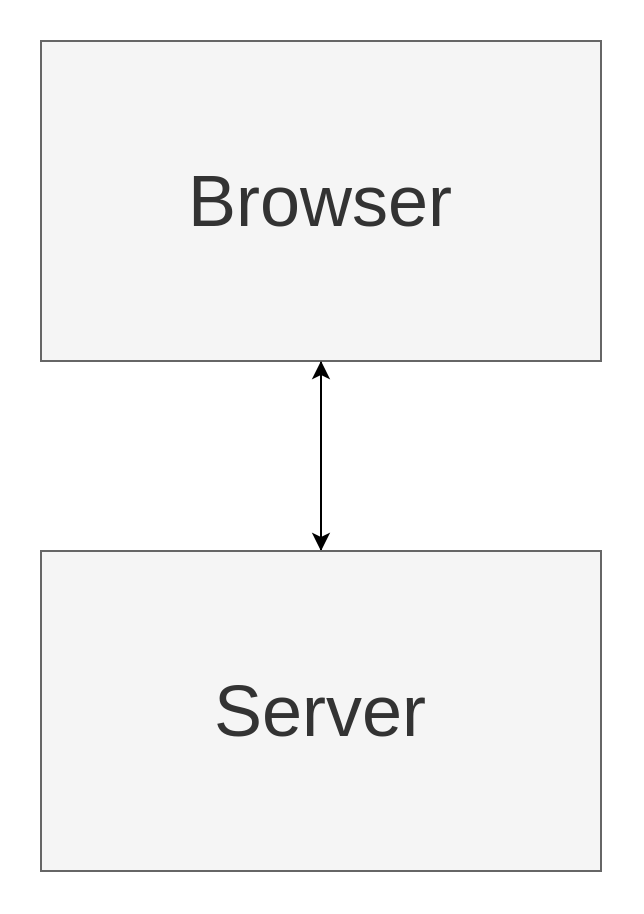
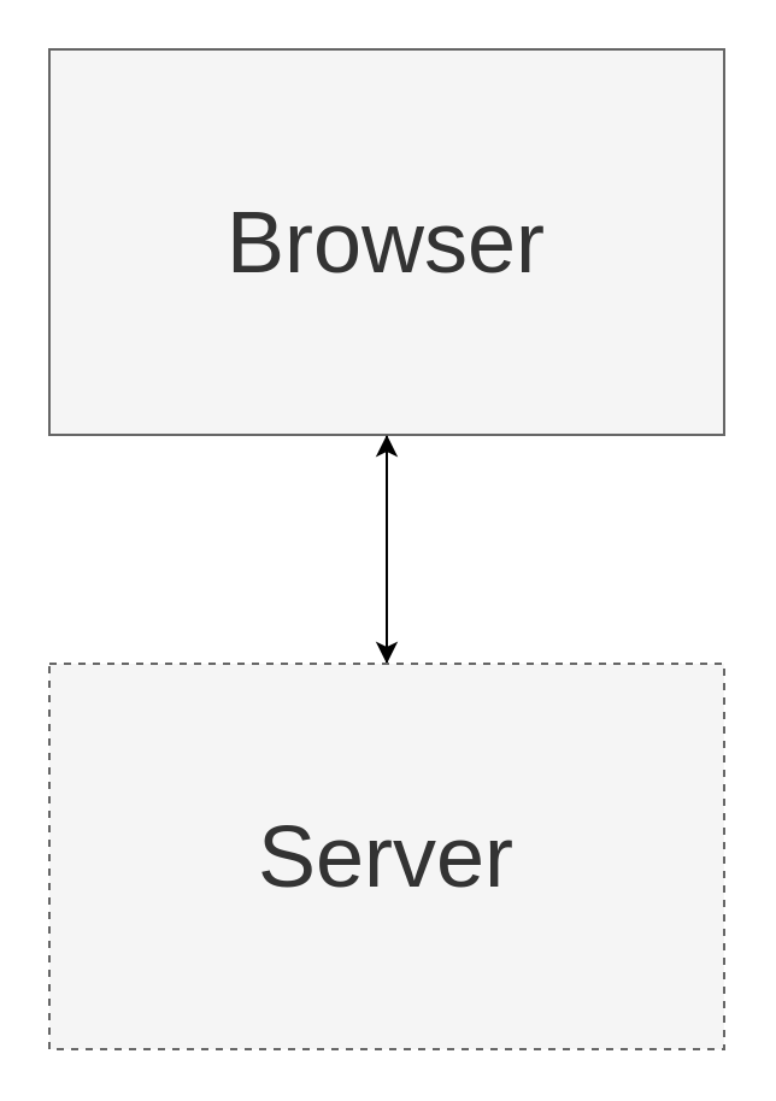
- <mxCell id="5" value="&lt;font style=&quot;font-size: 36px&quot;&gt;Server&lt;/font&gt;" style="rounded=0;whiteSpace=wrap;html=1;shadow=0;sketch=0;fillColor=#f5f5f5;strokeColor=#666666;fontColor=#333333;" vertex="1" parent="1"><mxGeometry y="275" width="280" height="160" as="geometry" x="20" /></mxCell>
+ <mxCell id="5" value="&lt;font style=&quot;font-size: 36px&quot;&gt;Server&lt;/font&gt;" style="rounded=0;whiteSpace=wrap;html=1;shadow=0;sketch=0;fillColor=#f5f5f5;strokeColor=#666666;fontColor=#333333;dashed=1;" vertex="1" parent="1"><mxGeometry y="275" width="280" height="160" as="geometry" x="20" /></mxCell>
